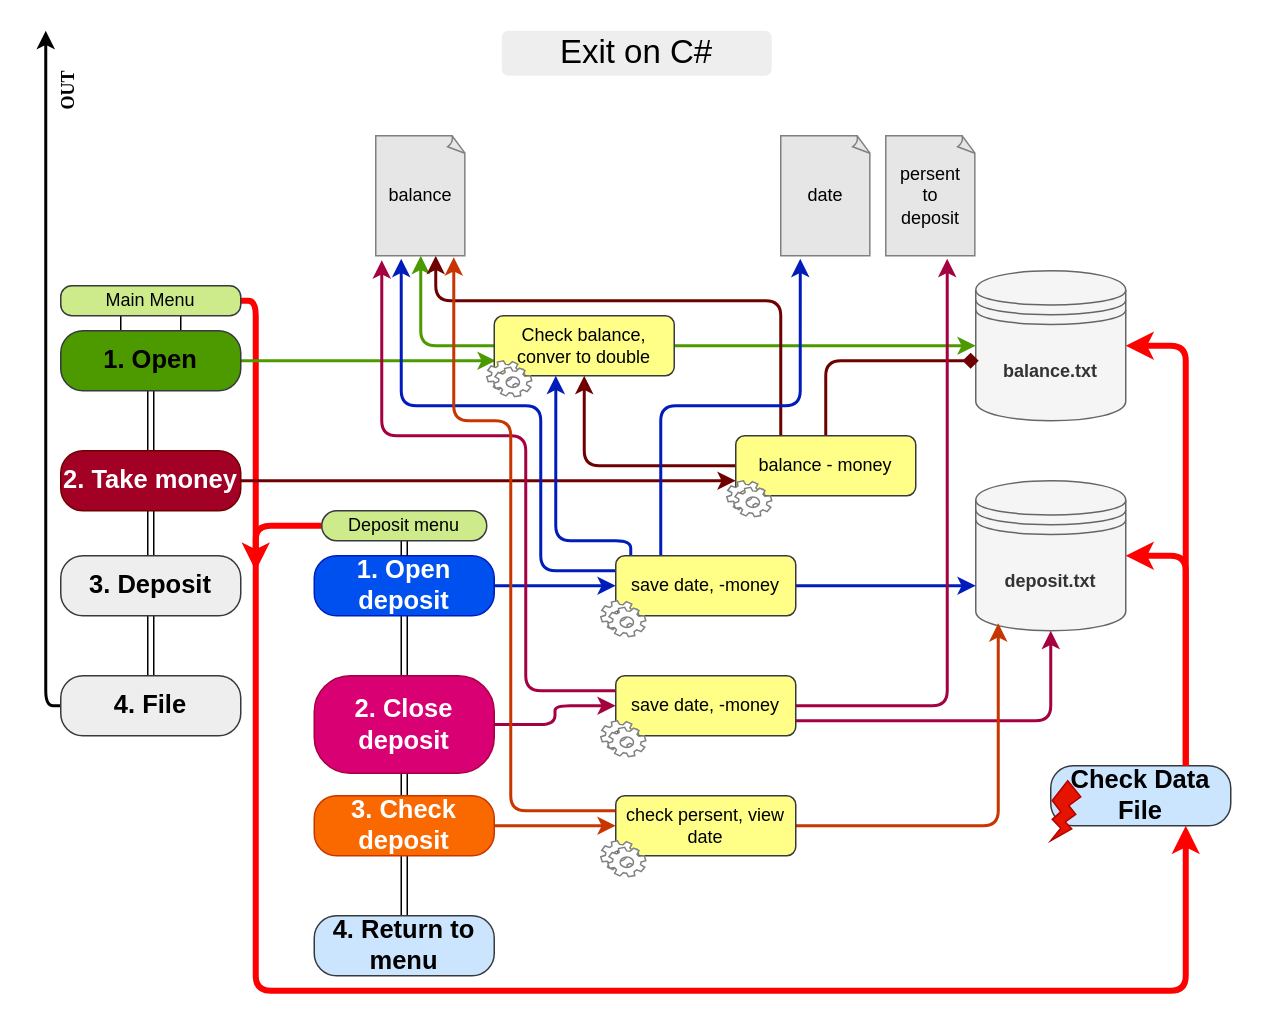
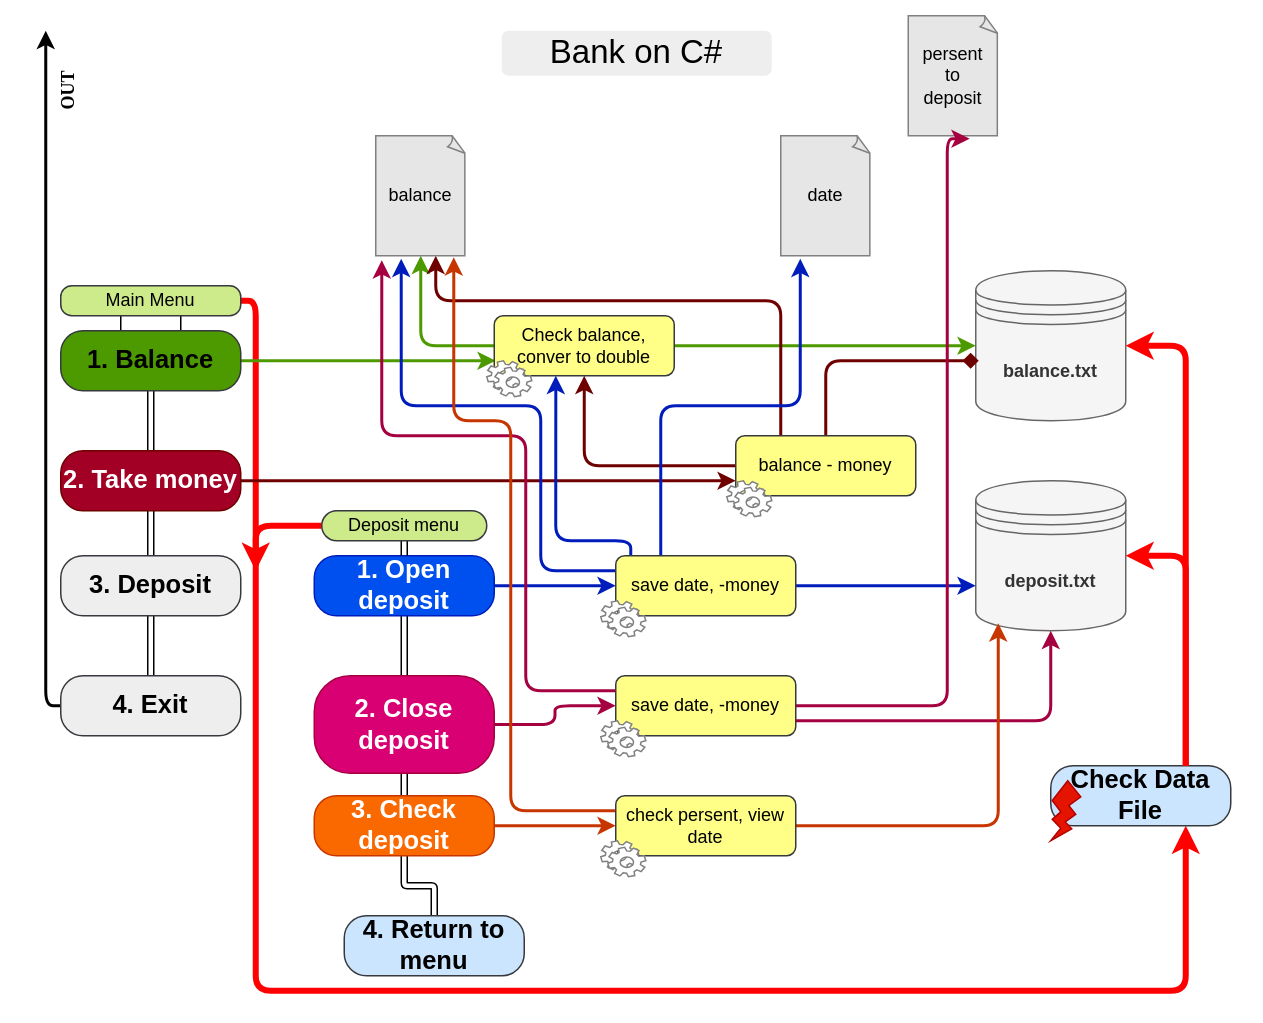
- <mxCell id="2" value="&lt;font style=&quot;font-size: 22px&quot;&gt;Exit on C#&lt;/font&gt;" style="text;html=1;fillColor=#eeeeee;align=center;verticalAlign=middle;whiteSpace=wrap;resizeWidth=0;resizable=1;rounded=1;" parent="1" vertex="1"><mxGeometry x="334" y="20" width="180" height="30" as="geometry" /></mxCell>
+ <mxCell id="2" value="&lt;font style=&quot;font-size: 22px&quot;&gt;Bank on C#&lt;/font&gt;" style="text;html=1;fillColor=#eeeeee;align=center;verticalAlign=middle;whiteSpace=wrap;resizeWidth=0;resizable=1;rounded=1;" parent="1" vertex="1"><mxGeometry x="334" y="20" width="180" height="30" as="geometry" /></mxCell>
- <mxCell id="47" value="persent&lt;br&gt;to&lt;br&gt;deposit" style="whiteSpace=wrap;html=1;shape=mxgraph.basic.document;glass=0;strokeColor=#808080;strokeWidth=1;fillColor=#E6E6E6;gradientColor=none;rounded=1;" parent="1" vertex="1"><mxGeometry x="590" y="90" width="60" height="80" as="geometry" /></mxCell>
+ <mxCell id="47" value="persent&lt;br&gt;to&lt;br&gt;deposit" style="whiteSpace=wrap;html=1;shape=mxgraph.basic.document;glass=0;strokeColor=#808080;strokeWidth=1;fillColor=#E6E6E6;gradientColor=none;rounded=1;" parent="1" vertex="1"><mxGeometry x="605" y="10" width="60" height="80" as="geometry" /></mxCell>
- <mxCell id="8" value="&lt;b&gt;&lt;font style=&quot;font-size: 17px&quot;&gt;1. Open&lt;/font&gt;&lt;/b&gt;" style="shape=ext;html=1;whiteSpace=wrap;arcSize=37;strokeWidth=1;strokeColor=#36393d;fillColor=#4D9900;rounded=1;" parent="1" vertex="1"><mxGeometry x="40" y="220" width="120" height="40" as="geometry" /></mxCell>
+ <mxCell id="8" value="&lt;b&gt;&lt;font style=&quot;font-size: 17px&quot;&gt;1. Balance&lt;/font&gt;&lt;/b&gt;" style="shape=ext;html=1;whiteSpace=wrap;arcSize=37;strokeWidth=1;strokeColor=#36393d;fillColor=#4D9900;rounded=1;" parent="1" vertex="1"><mxGeometry x="40" y="220" width="120" height="40" as="geometry" /></mxCell>
- <mxCell id="15" value="&lt;b&gt;&lt;font style=&quot;font-size: 17px&quot;&gt;4. File&lt;/font&gt;&lt;/b&gt;" style="shape=ext;html=1;whiteSpace=wrap;arcSize=37;fillColor=#eeeeee;strokeWidth=1;strokeColor=#36393d;rounded=1;" parent="1" vertex="1"><mxGeometry x="40" y="450" width="120" height="40" as="geometry" /></mxCell>
+ <mxCell id="15" value="&lt;b&gt;&lt;font style=&quot;font-size: 17px&quot;&gt;4. Exit&lt;/font&gt;&lt;/b&gt;" style="shape=ext;html=1;whiteSpace=wrap;arcSize=37;fillColor=#eeeeee;strokeWidth=1;strokeColor=#36393d;rounded=1;" parent="1" vertex="1"><mxGeometry x="40" y="450" width="120" height="40" as="geometry" /></mxCell>
- <mxCell id="39" value="&lt;b&gt;&lt;font style=&quot;font-size: 17px&quot;&gt;4. Return to menu&lt;/font&gt;&lt;/b&gt;" style="shape=ext;html=1;whiteSpace=wrap;arcSize=37;fillColor=#cce5ff;strokeWidth=1;strokeColor=#36393d;rounded=1;" parent="1" vertex="1"><mxGeometry x="209" y="610" width="120" height="40" as="geometry" /></mxCell>
+ <mxCell id="39" value="&lt;b&gt;&lt;font style=&quot;font-size: 17px&quot;&gt;4. Return to menu&lt;/font&gt;&lt;/b&gt;" style="shape=ext;html=1;whiteSpace=wrap;arcSize=37;fillColor=#cce5ff;strokeWidth=1;strokeColor=#36393d;rounded=1;" parent="1" vertex="1"><mxGeometry x="229" y="610" width="120" height="40" as="geometry" /></mxCell>
